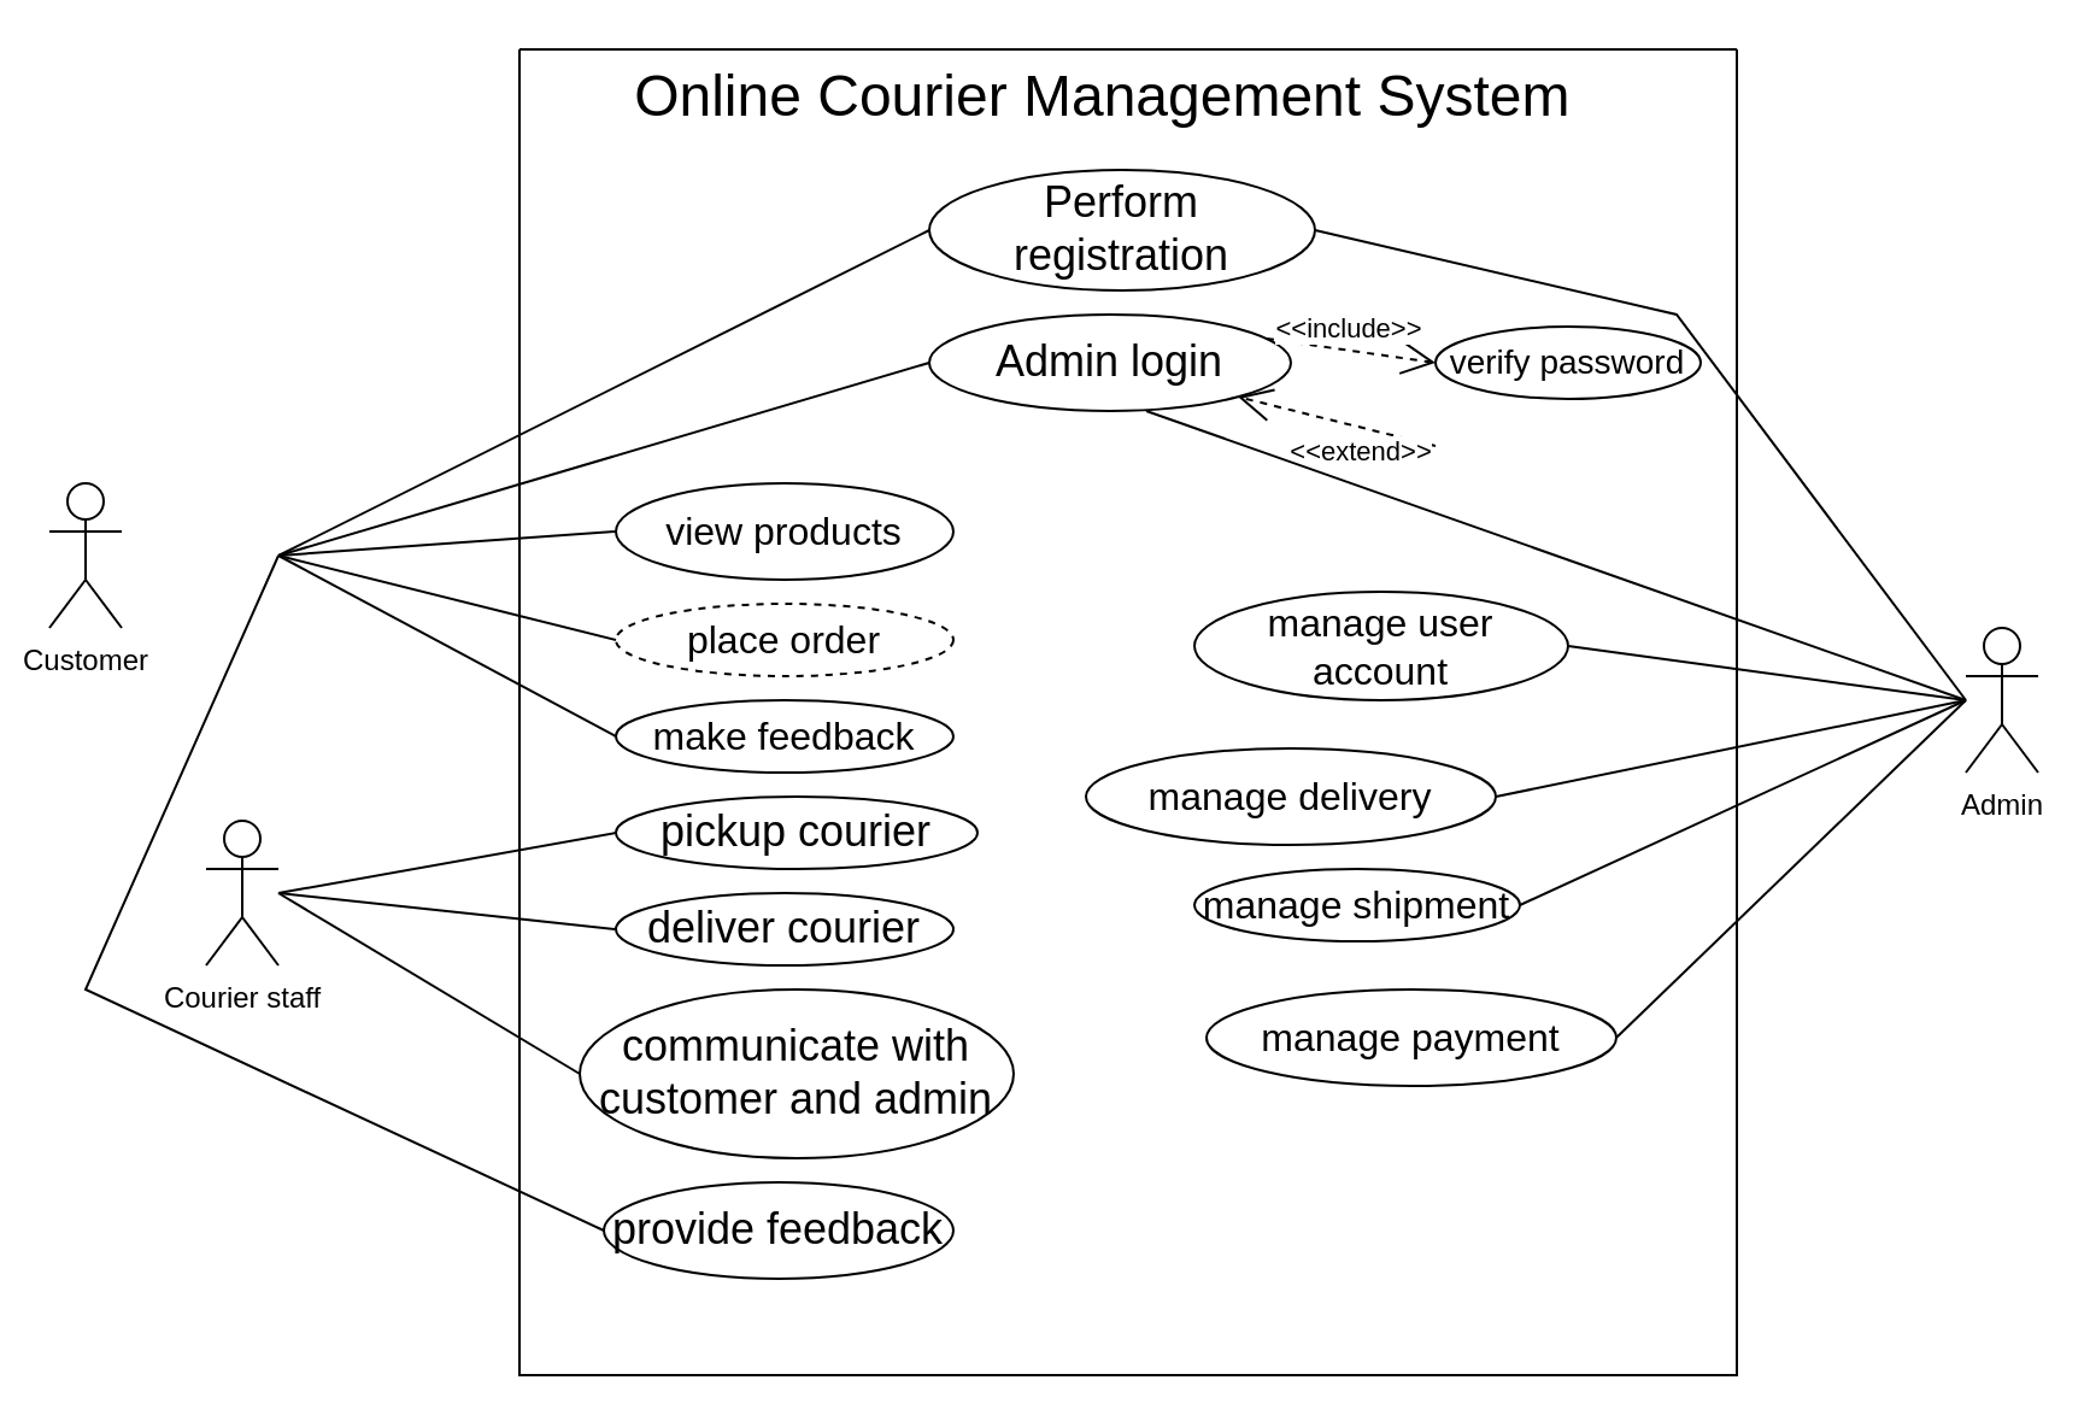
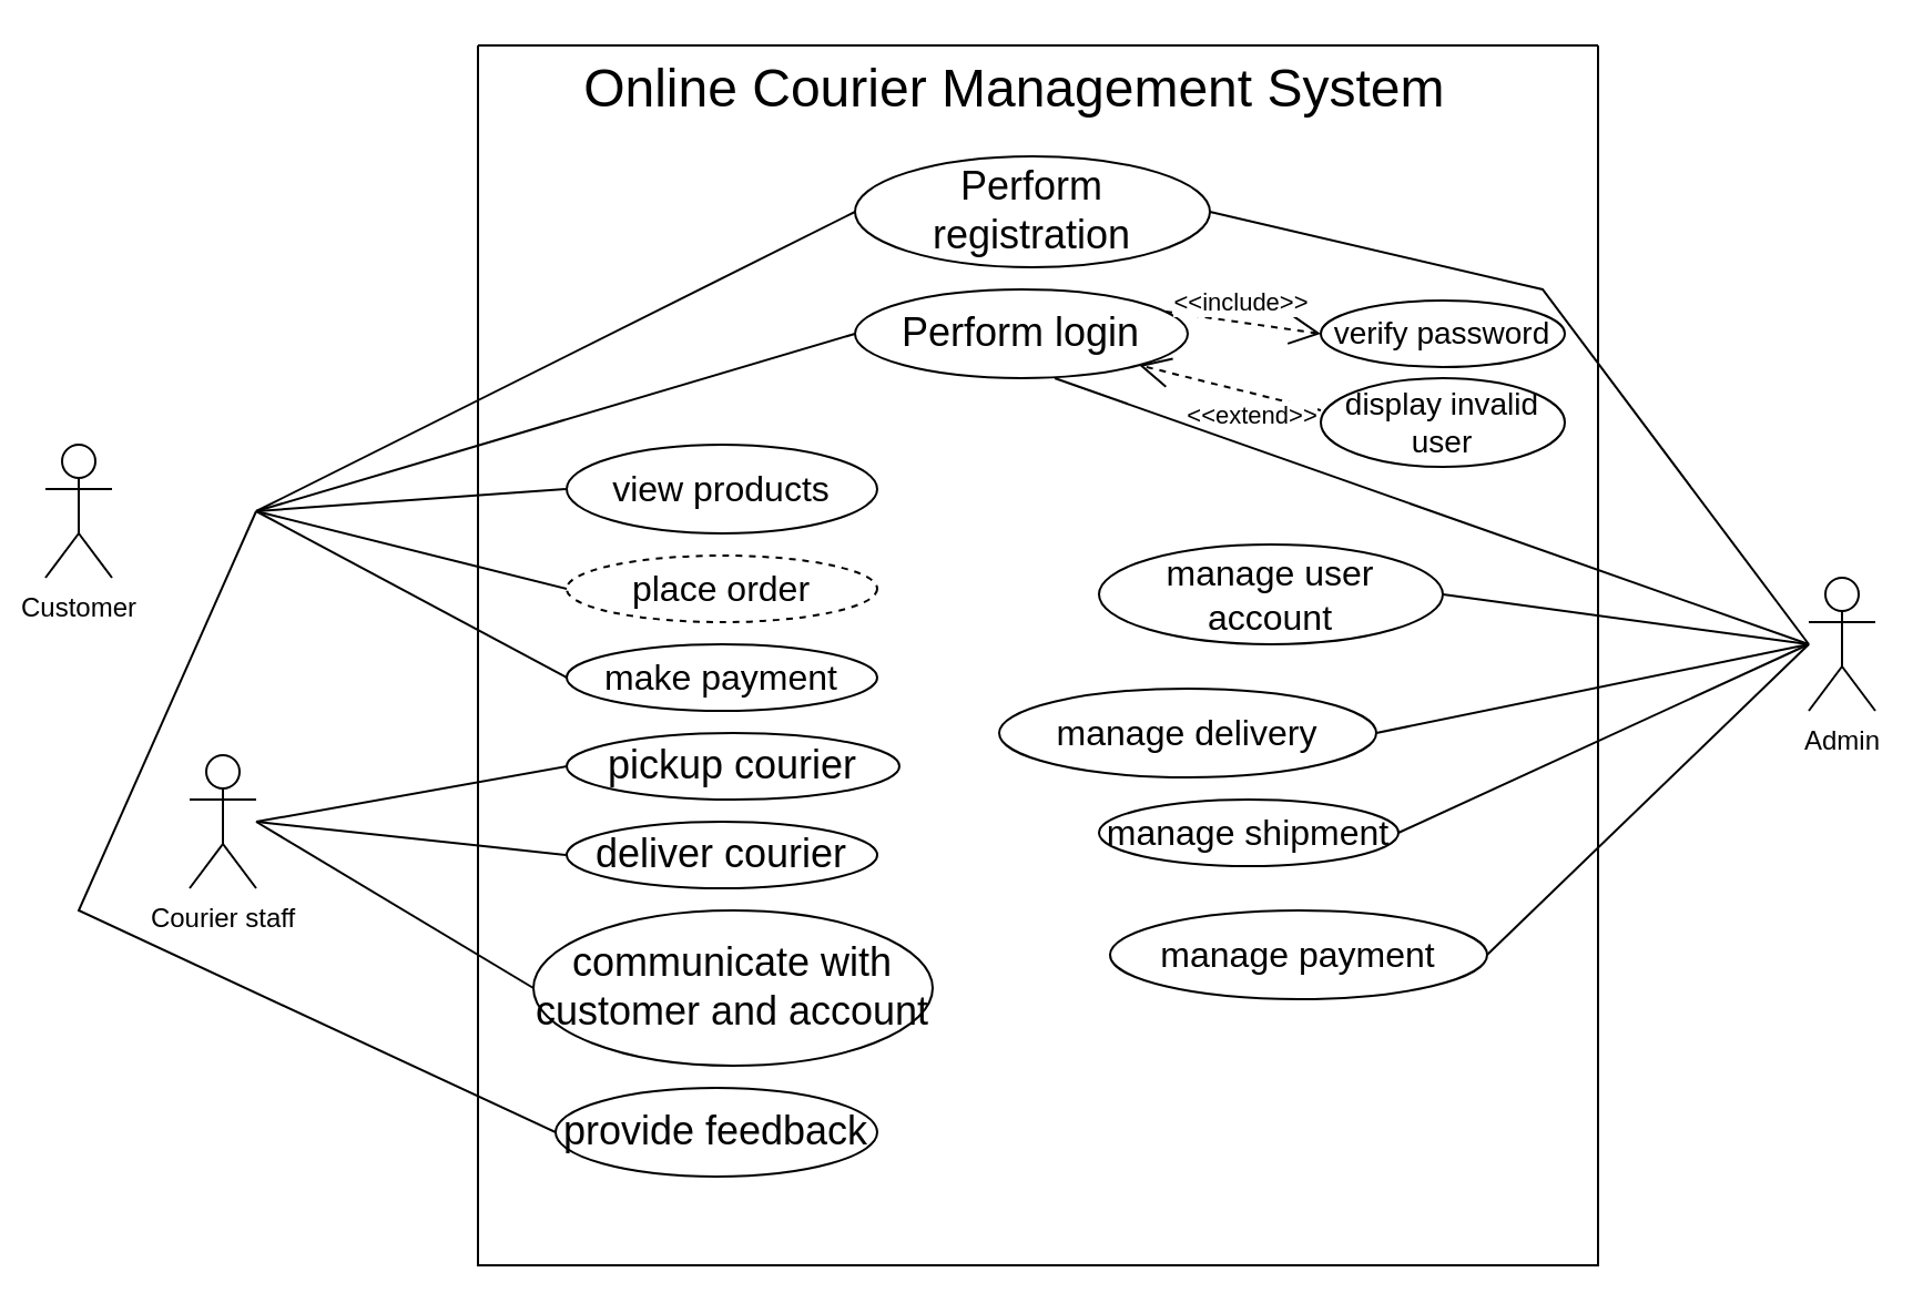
- <mxCell id="5" value="&lt;font style=&quot;font-size: 18px;&quot;&gt;Admin login&lt;/font&gt;" style="ellipse;whiteSpace=wrap;html=1;" vertex="1" parent="2"><mxGeometry x="170" y="110" width="150" height="40" as="geometry" /></mxCell>
+ <mxCell id="5" value="&lt;font style=&quot;font-size: 18px;&quot;&gt;Perform login&lt;/font&gt;" style="ellipse;whiteSpace=wrap;html=1;" vertex="1" parent="2"><mxGeometry x="170" y="110" width="150" height="40" as="geometry" /></mxCell>
+ <mxCell id="7" value="&lt;font style=&quot;font-size: 14px;&quot;&gt;display invalid user&lt;/font&gt;" style="ellipse;whiteSpace=wrap;html=1;" vertex="1" parent="2"><mxGeometry x="380" y="150" width="110" height="40" as="geometry" /></mxCell>
- <mxCell id="15" value="&lt;font size=&quot;3&quot;&gt;make feedback&lt;/font&gt;" style="ellipse;whiteSpace=wrap;html=1;" vertex="1" parent="2"><mxGeometry x="40" y="270" width="140" height="30" as="geometry" /></mxCell>
+ <mxCell id="15" value="&lt;font size=&quot;3&quot;&gt;make payment&lt;/font&gt;" style="ellipse;whiteSpace=wrap;html=1;" vertex="1" parent="2"><mxGeometry x="40" y="270" width="140" height="30" as="geometry" /></mxCell>
- <mxCell id="14" value="&lt;font style=&quot;font-size: 18px;&quot;&gt;communicate with customer and admin&lt;/font&gt;" style="ellipse;whiteSpace=wrap;html=1;" vertex="1" parent="2"><mxGeometry x="25" y="390" width="180" height="70" as="geometry" /></mxCell>
+ <mxCell id="14" value="&lt;font style=&quot;font-size: 18px;&quot;&gt;communicate with customer and account&lt;/font&gt;" style="ellipse;whiteSpace=wrap;html=1;" vertex="1" parent="2"><mxGeometry x="25" y="390" width="180" height="70" as="geometry" /></mxCell>
